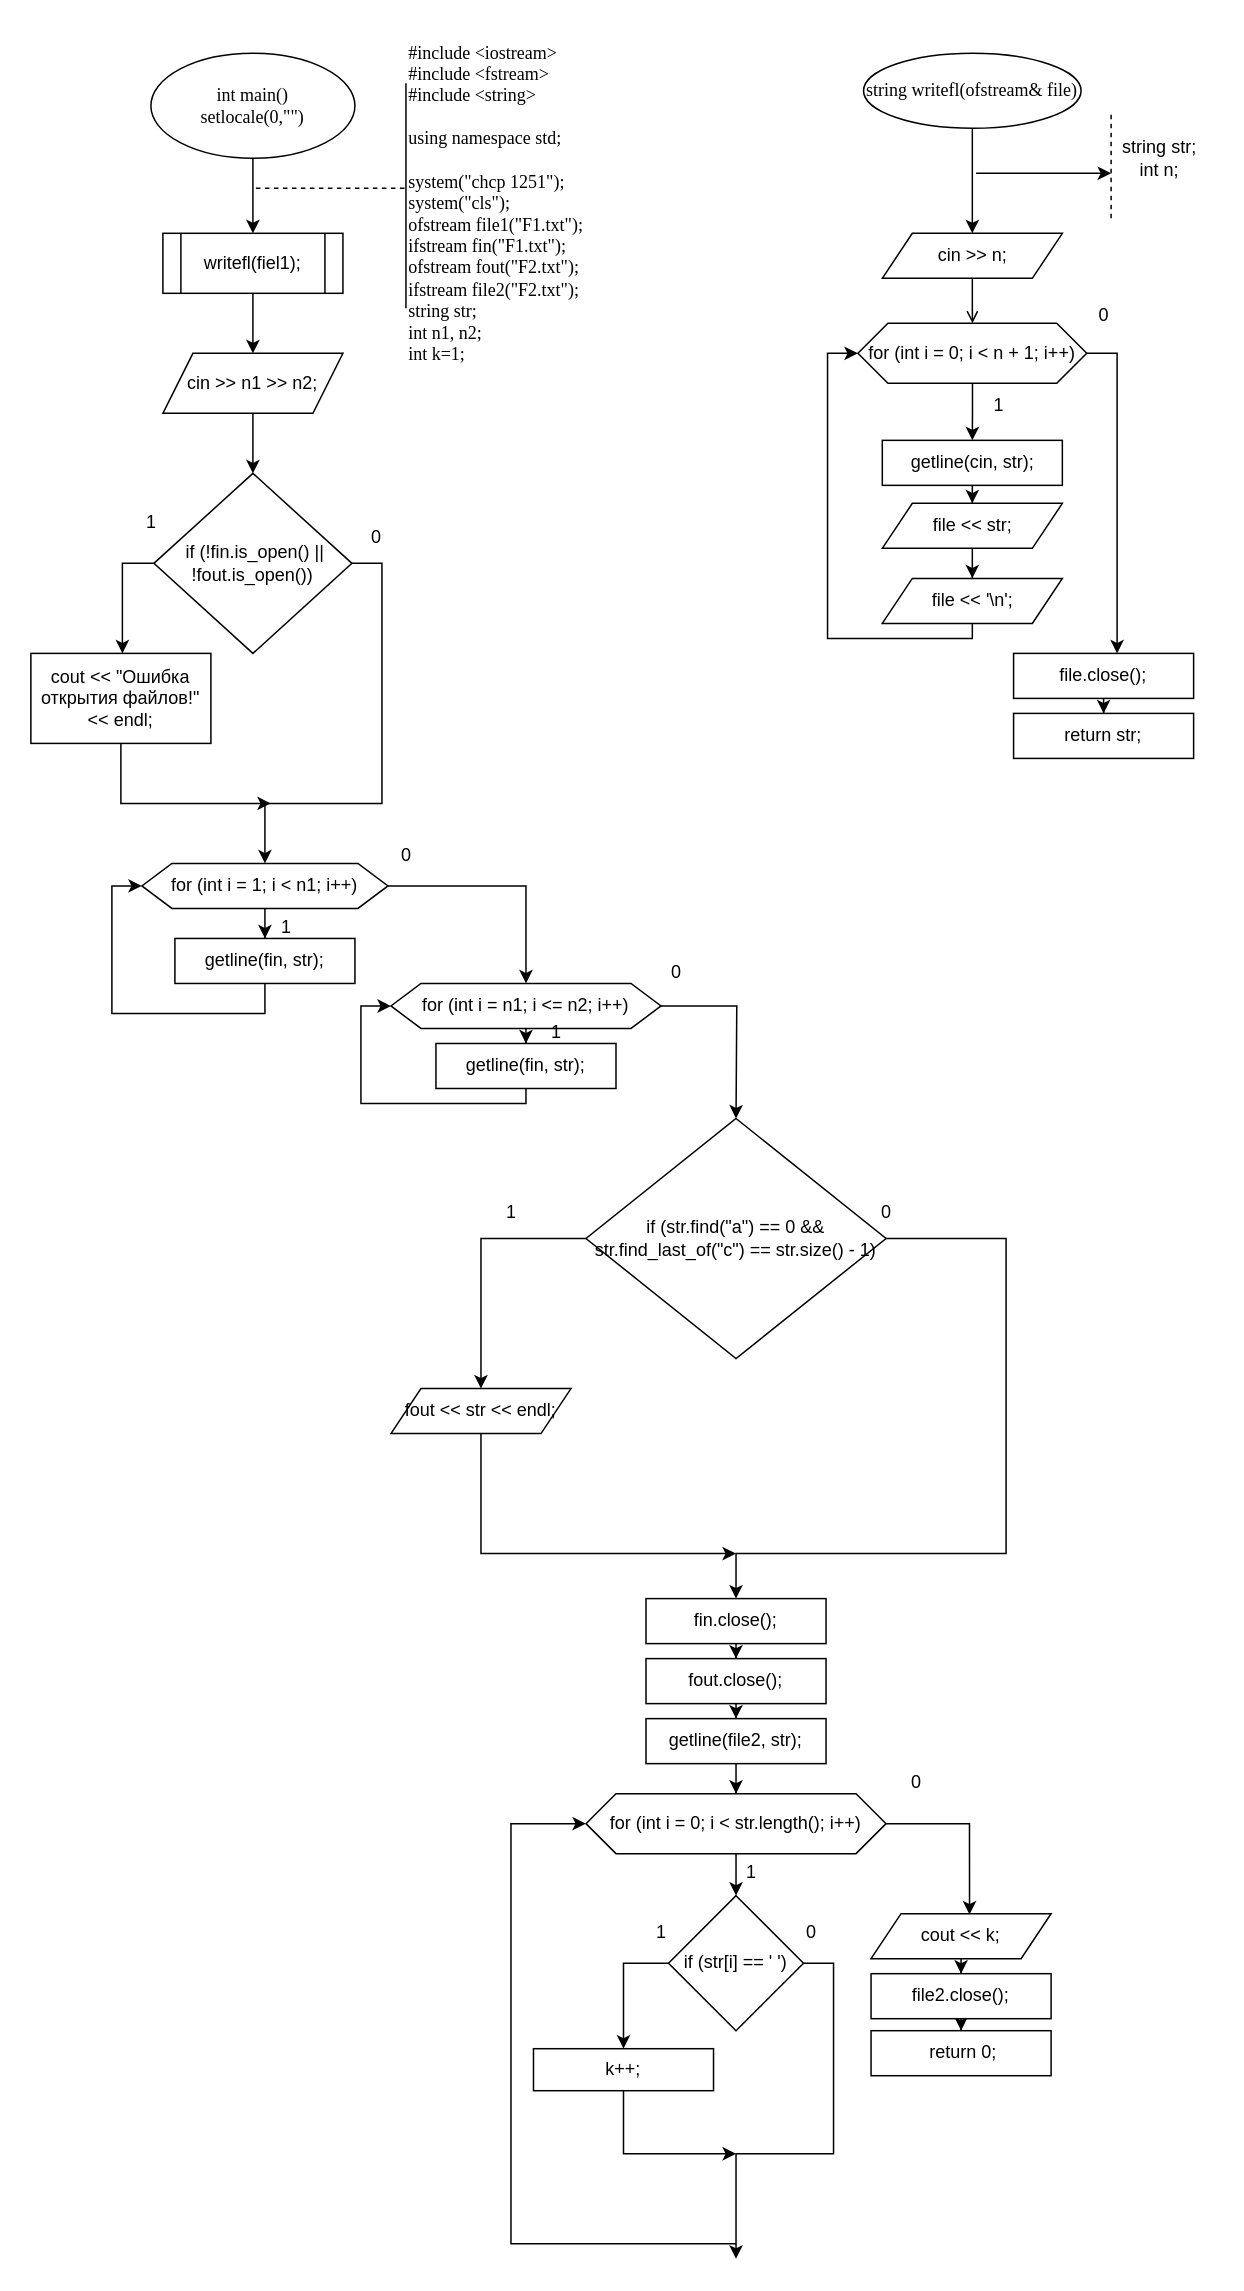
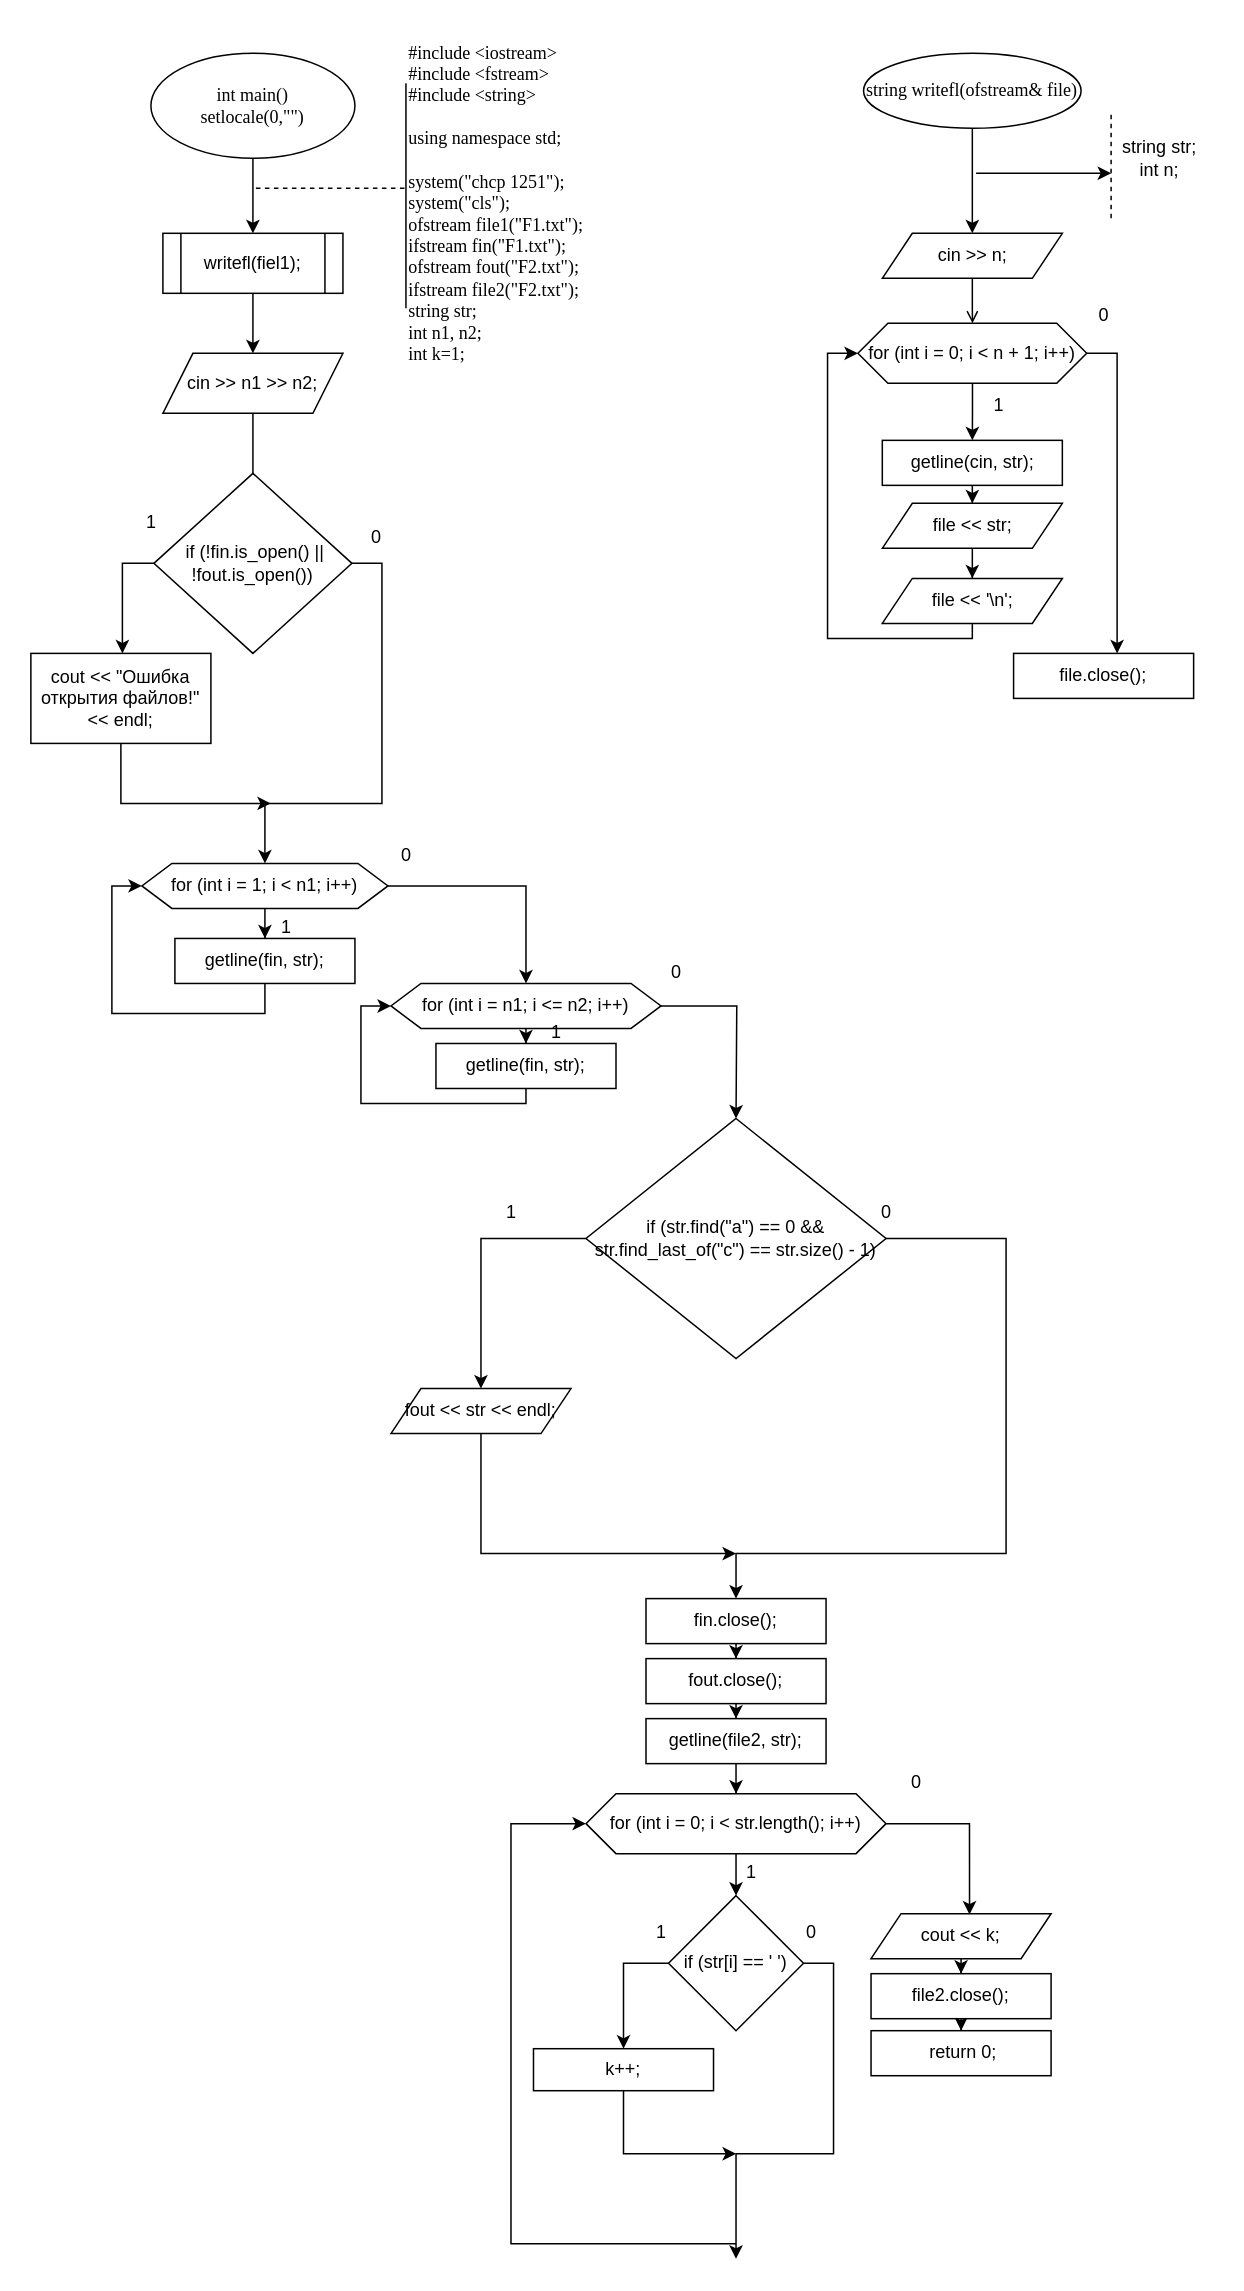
- <mxCell id="9" style="edgeStyle=orthogonalEdgeStyle;rounded=0;orthogonalLoop=1;jettySize=auto;html=1;" edge="1" parent="1" source="10" target="13"><mxGeometry relative="1" as="geometry"><mxPoint x="168" y="315" as="targetPoint" /></mxGeometry></mxCell>
+ <mxCell id="9" style="edgeStyle=orthogonalEdgeStyle;rounded=0;orthogonalLoop=1;jettySize=auto;html=1;endArrow=none;" edge="1" parent="1" source="10" target="13"><mxGeometry relative="1" as="geometry"><mxPoint x="168" y="315" as="targetPoint" /></mxGeometry></mxCell>
- <mxCell id="81" style="edgeStyle=orthogonalEdgeStyle;rounded=0;orthogonalLoop=1;jettySize=auto;html=1;" edge="1" parent="1" source="82" target="83"><mxGeometry relative="1" as="geometry"><mxPoint x="735" y="505" as="targetPoint" /></mxGeometry></mxCell>
- <mxCell id="83" value="return str;" style="rounded=0;whiteSpace=wrap;html=1;" vertex="1" parent="1"><mxGeometry x="675" y="475" width="120" height="30" as="geometry" /></mxCell>
